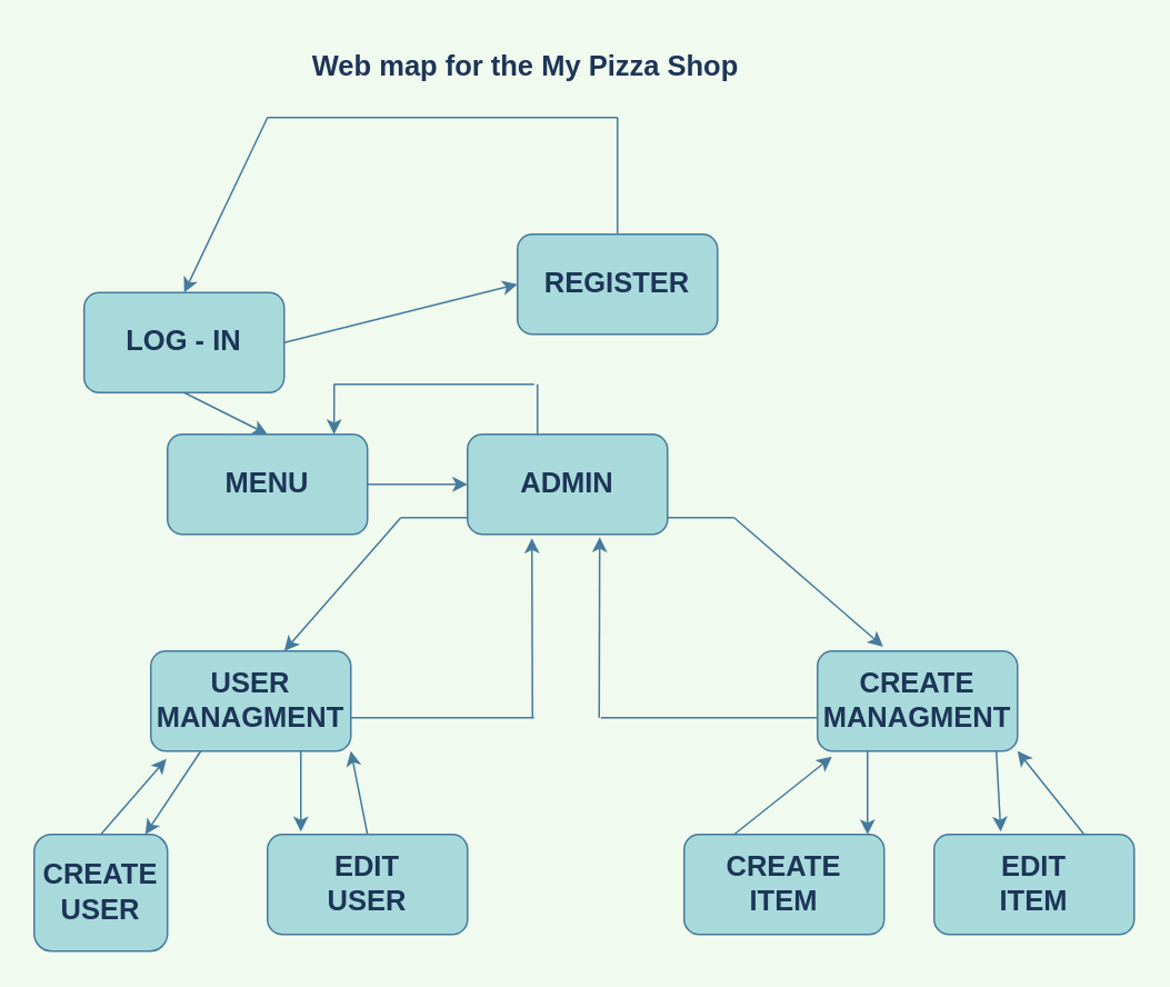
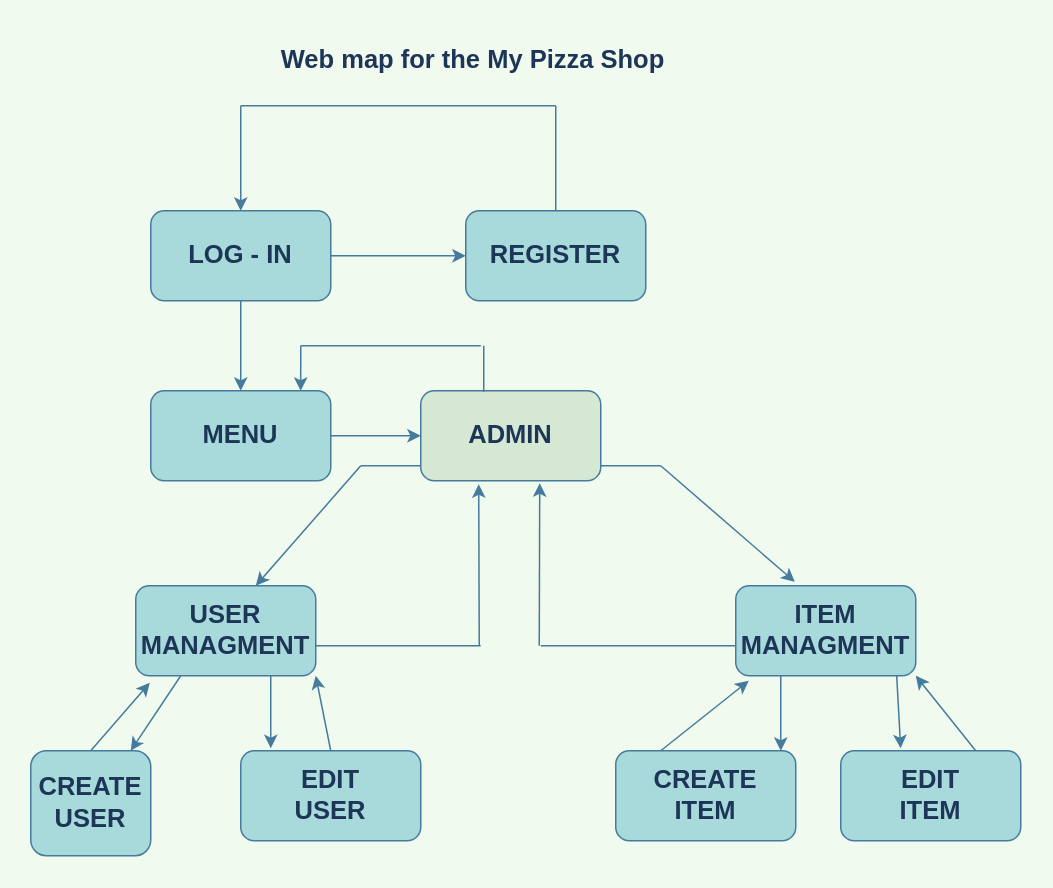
- <mxCell id="2" value="&lt;span style=&quot;font-size: 17px;&quot;&gt;&lt;b&gt;LOG - IN&lt;/b&gt;&lt;/span&gt;" style="rounded=1;whiteSpace=wrap;html=1;fillColor=#A8DADC;strokeColor=#457B9D;fontColor=#1D3557;" parent="1" vertex="1"><mxGeometry x="50" y="175" width="120" height="60" as="geometry" /></mxCell>
+ <mxCell id="2" value="&lt;span style=&quot;font-size: 17px;&quot;&gt;&lt;b&gt;LOG - IN&lt;/b&gt;&lt;/span&gt;" style="rounded=1;whiteSpace=wrap;html=1;fillColor=#A8DADC;strokeColor=#457B9D;fontColor=#1D3557;" parent="1" vertex="1"><mxGeometry x="100" y="140" width="120" height="60" as="geometry" /></mxCell>
- <mxCell id="6" value="ADMIN" style="rounded=1;whiteSpace=wrap;html=1;fontSize=17;fillColor=#A8DADC;strokeColor=#457B9D;fontStyle=1;fontColor=#1D3557;" parent="1" vertex="1"><mxGeometry x="280" y="260" width="120" height="60" as="geometry" /></mxCell>
+ <mxCell id="6" value="ADMIN" style="rounded=1;whiteSpace=wrap;html=1;fontSize=17;fillColor=#d5e8d4;strokeColor=#457B9D;fontStyle=1;fontColor=#1D3557;" parent="1" vertex="1"><mxGeometry x="280" y="260" width="120" height="60" as="geometry" /></mxCell>
- <mxCell id="8" value="CREATE MANAGMENT" style="rounded=1;whiteSpace=wrap;html=1;fontSize=17;fillColor=#A8DADC;strokeColor=#457B9D;fontStyle=1;fontColor=#1D3557;" parent="1" vertex="1"><mxGeometry x="490" y="390" width="120" height="60" as="geometry" /></mxCell>
+ <mxCell id="8" value="ITEM MANAGMENT" style="rounded=1;whiteSpace=wrap;html=1;fontSize=17;fillColor=#A8DADC;strokeColor=#457B9D;fontStyle=1;fontColor=#1D3557;" parent="1" vertex="1"><mxGeometry x="490" y="390" width="120" height="60" as="geometry" /></mxCell>
